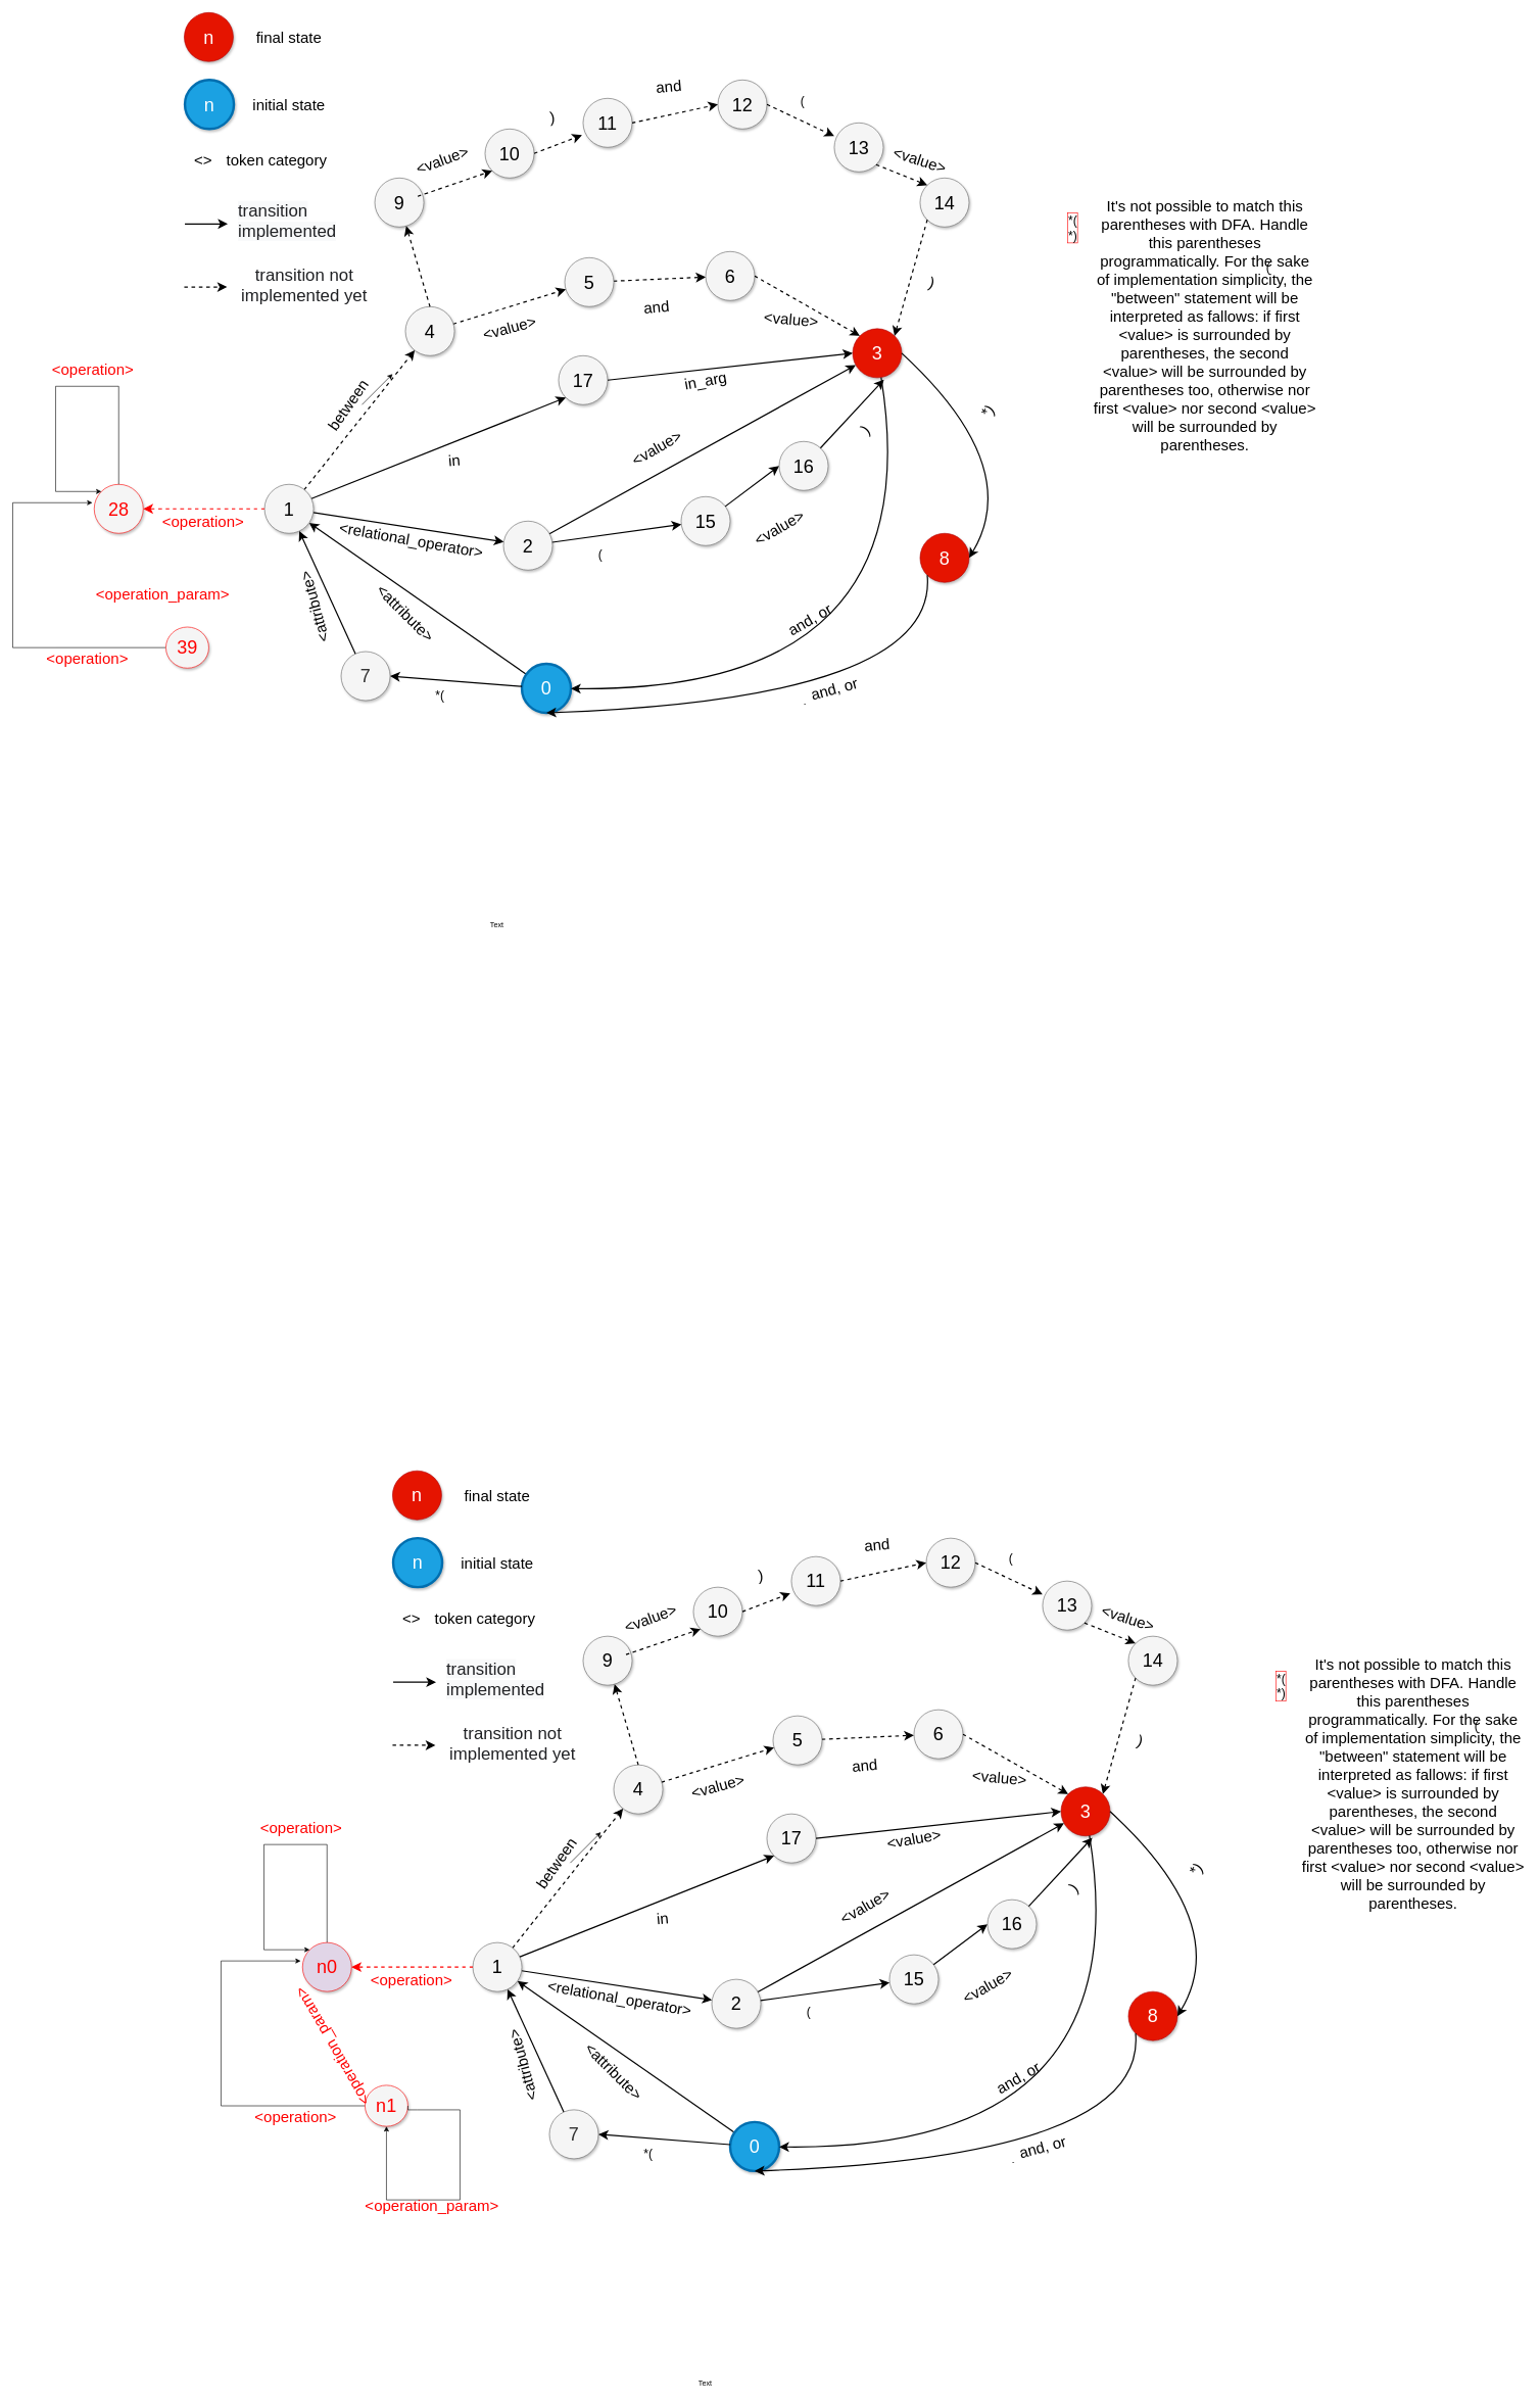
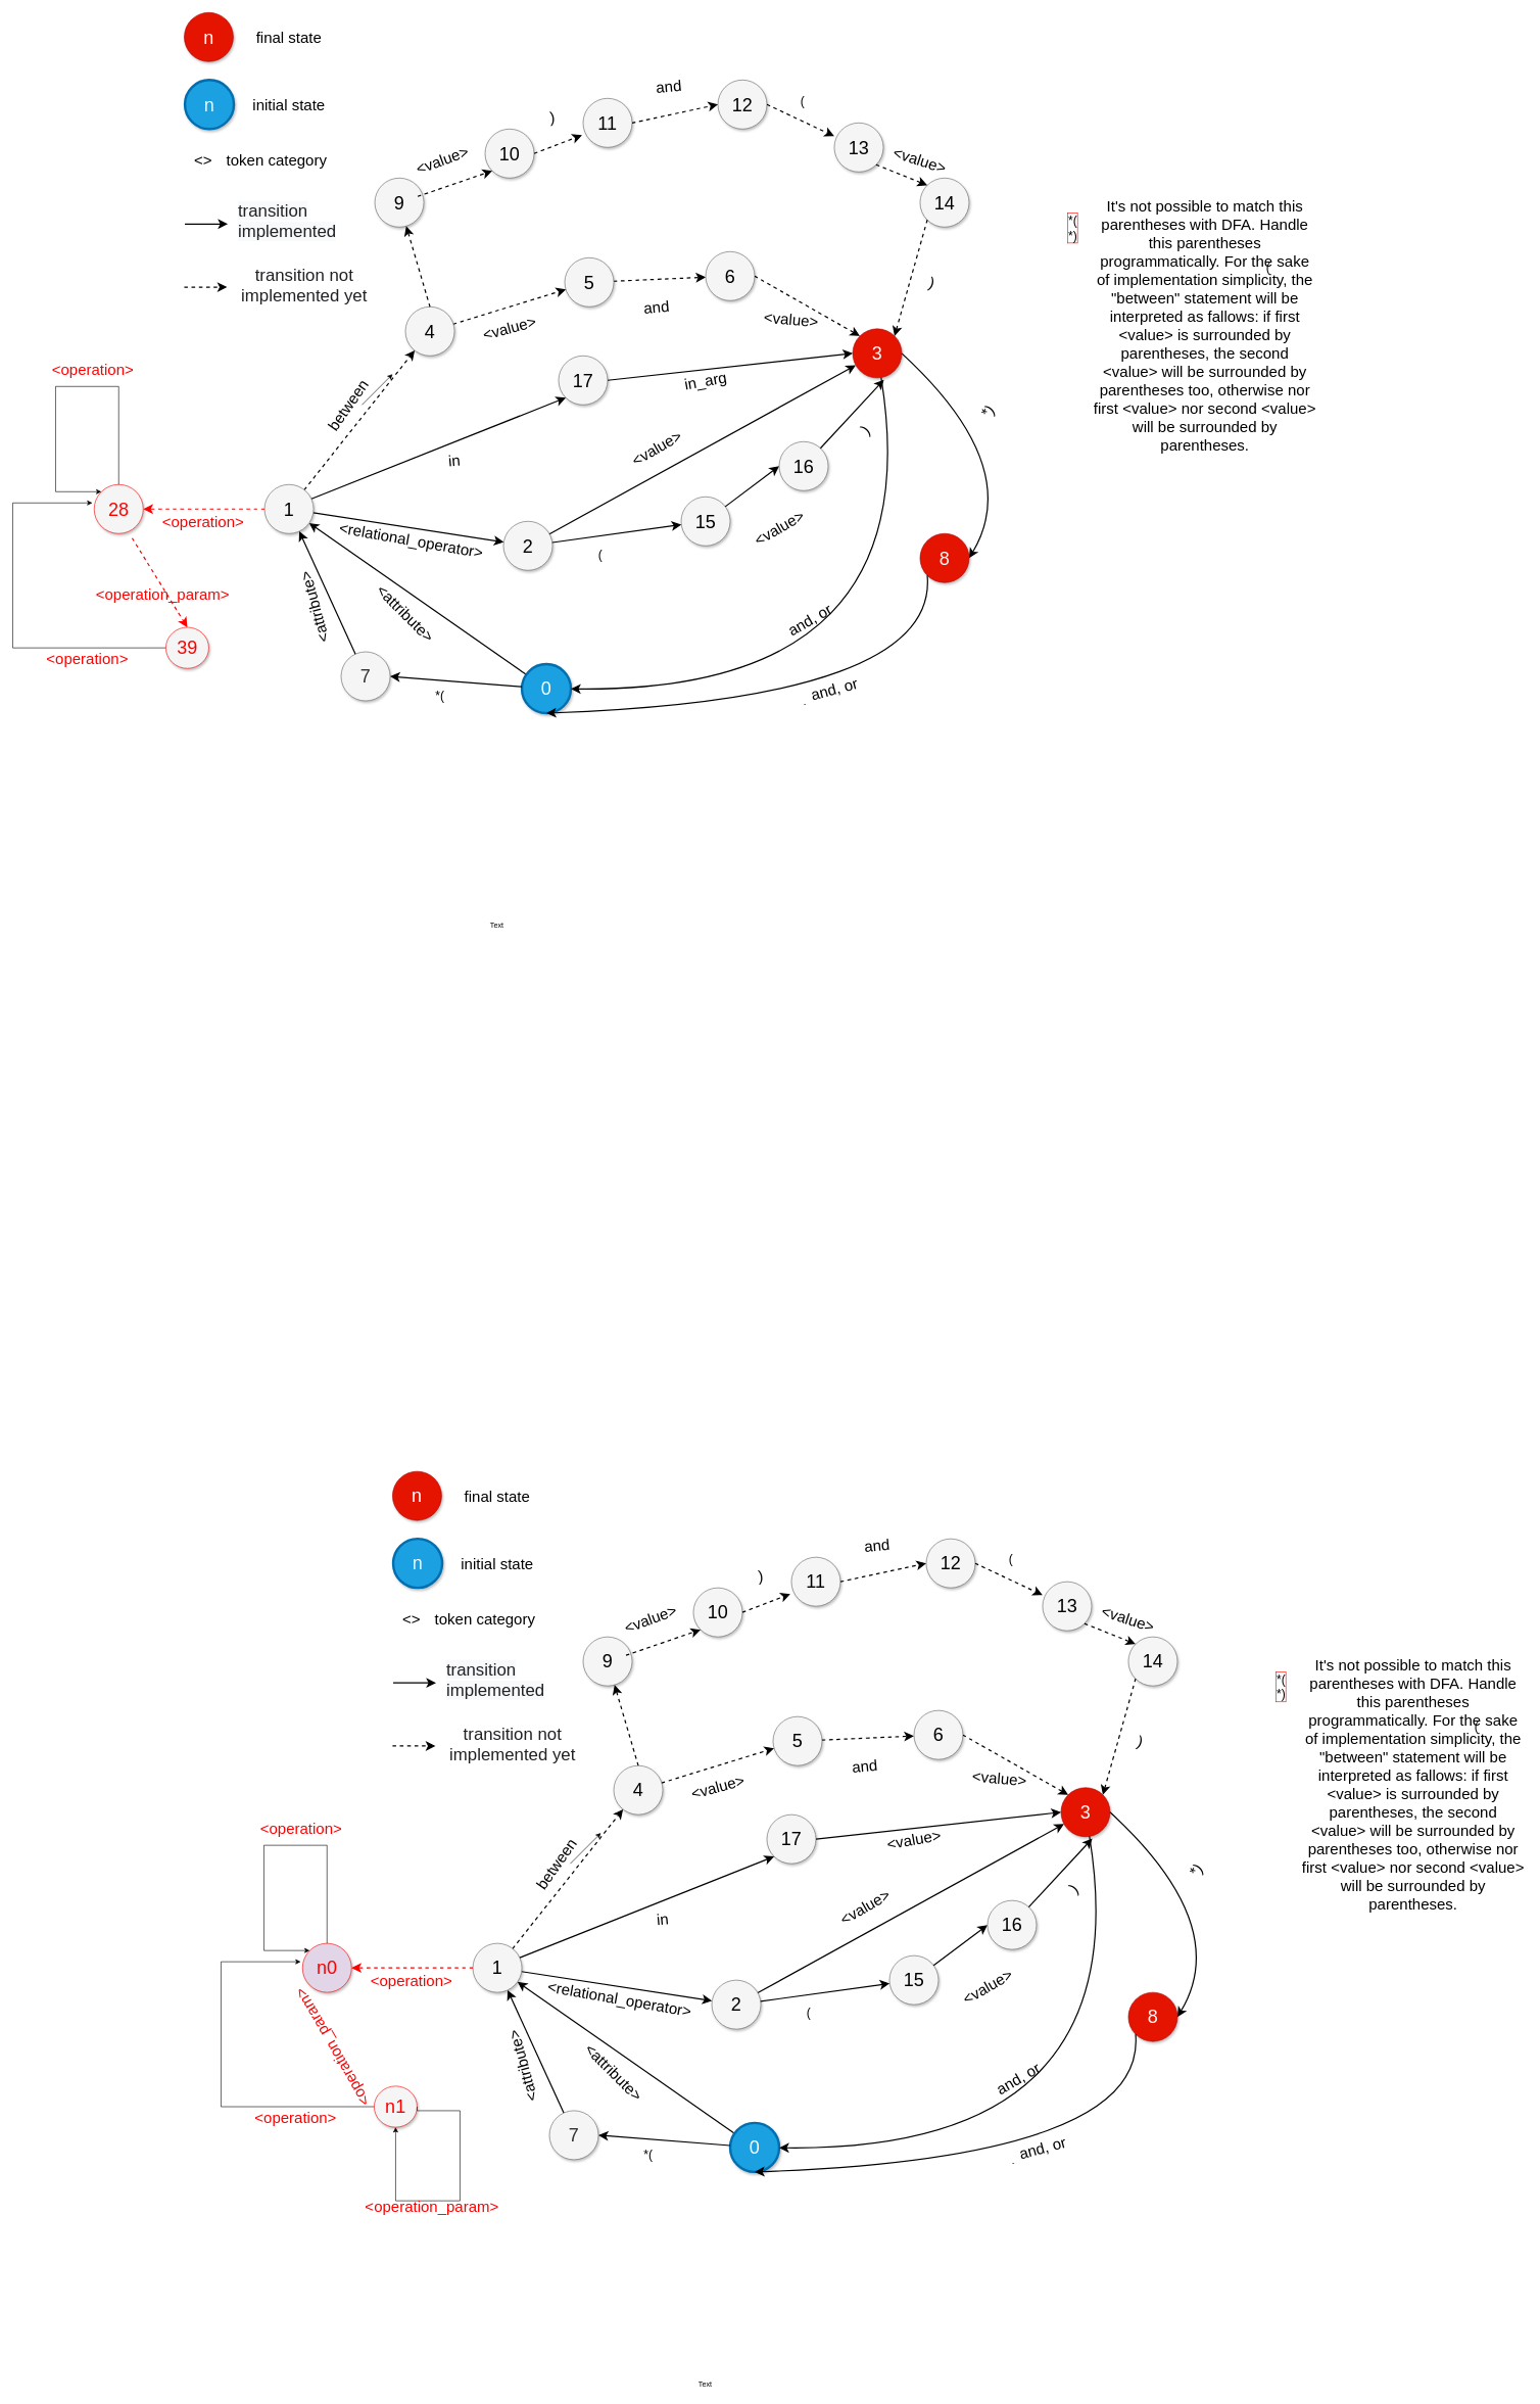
+ <mxCell id="85" style="edgeStyle=none;curved=1;html=1;startSize=10;endFill=1;endSize=10;strokeWidth=2;fontSize=12;dashed=1;exitX=0.775;exitY=1.094;exitDx=0;exitDy=0;entryX=0.5;entryY=0;entryDx=0;entryDy=0;strokeColor=#FF0000;exitPerimeter=0;" parent="1" source="80" target="84" edge="1"><mxGeometry relative="1" as="geometry"><mxPoint x="198" y="930" as="sourcePoint" /><mxPoint x="0" y="930" as="targetPoint" /></mxGeometry></mxCell>
- <mxCell id="174" value="n1" style="ellipse;whiteSpace=wrap;html=1;rounded=0;shadow=1;strokeWidth=1;fontSize=30;align=center;fillColor=#f5f5f5;strokeColor=#FF0000;fontColor=#FF0000;" parent="1" vertex="1"><mxGeometry x="595" y="3402.94" width="70" height="67.06" as="geometry" /></mxCell>
+ <mxCell id="174" value="n1" style="ellipse;whiteSpace=wrap;html=1;rounded=0;shadow=1;strokeWidth=1;fontSize=30;align=center;fillColor=#f5f5f5;strokeColor=#FF0000;fontColor=#FF0000;" parent="1" vertex="1"><mxGeometry x="610" y="3402.94" width="70" height="67.06" as="geometry" /></mxCell>
